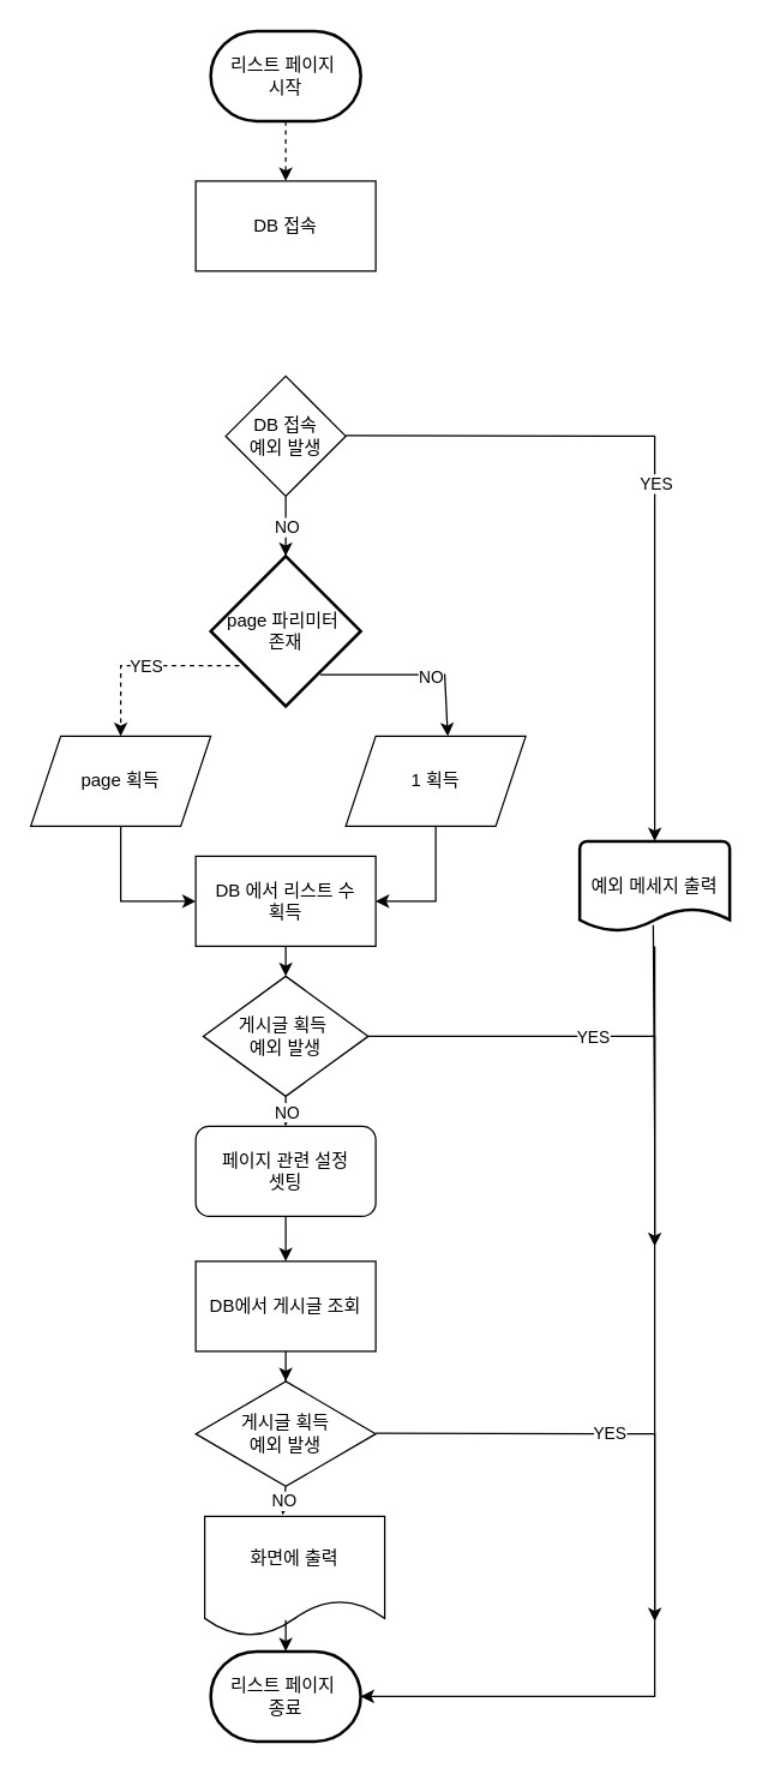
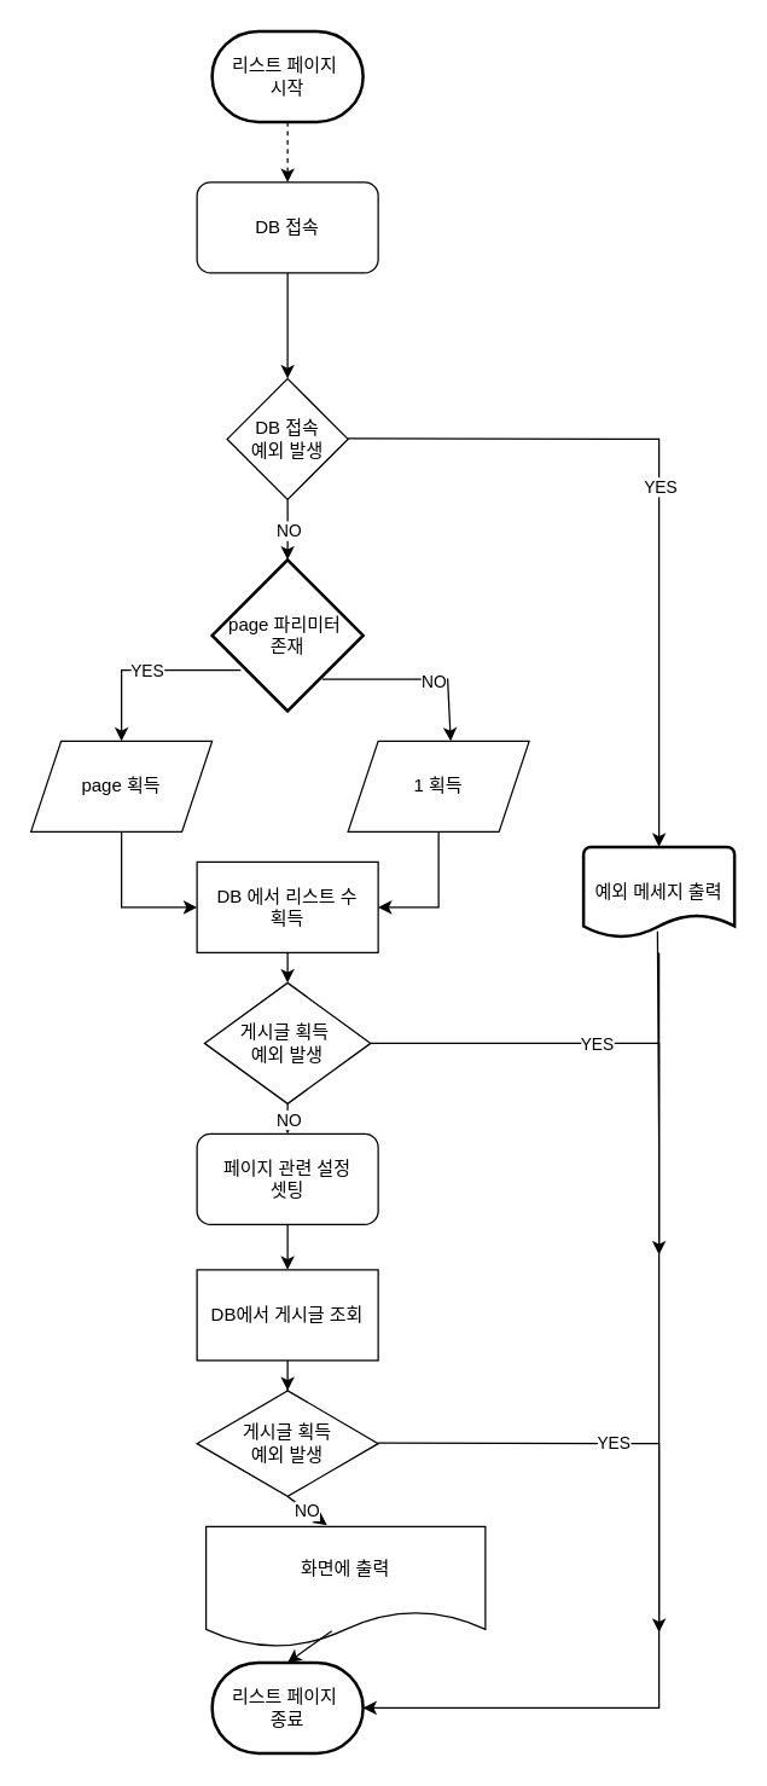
- <mxCell id="3" value="DB 접속" style="rounded=0;whiteSpace=wrap;html=1;" vertex="1" parent="1"><mxGeometry x="130" y="120" width="120" height="60" as="geometry" /></mxCell>
+ <mxCell id="3" value="DB 접속" style="whiteSpace=wrap;html=1;rounded=1;" vertex="1" parent="1"><mxGeometry x="130" y="120" width="120" height="60" as="geometry" /></mxCell>
+ <mxCell id="5" value="" style="endArrow=classic;html=1;rounded=0;exitX=0.5;exitY=1;exitDx=0;exitDy=0;entryX=0.5;entryY=0;entryDx=0;entryDy=0;" edge="1" parent="1" source="3" target="4"><mxGeometry width="50" height="50" relative="1" as="geometry"><mxPoint x="196" y="220" as="sourcePoint" /><mxPoint x="266" y="290" as="targetPoint" /><Array as="points" /></mxGeometry></mxCell>
- <mxCell id="15" value="" style="endArrow=classic;html=1;rounded=0;entryX=0.5;entryY=0;entryDx=0;entryDy=0;exitX=0.19;exitY=0.73;exitDx=0;exitDy=0;exitPerimeter=0;dashed=1;" edge="1" parent="1" source="10" target="12"><mxGeometry relative="1" as="geometry"><mxPoint x="136" y="450" as="sourcePoint" /><mxPoint x="140" y="450" as="targetPoint" /><Array as="points"><mxPoint x="80" y="443" /></Array></mxGeometry></mxCell>
+ <mxCell id="15" value="" style="endArrow=classic;html=1;rounded=0;entryX=0.5;entryY=0;entryDx=0;entryDy=0;exitX=0.19;exitY=0.73;exitDx=0;exitDy=0;exitPerimeter=0;" edge="1" parent="1" source="10" target="12"><mxGeometry relative="1" as="geometry"><mxPoint x="136" y="450" as="sourcePoint" /><mxPoint x="140" y="450" as="targetPoint" /><Array as="points"><mxPoint x="80" y="443" /></Array></mxGeometry></mxCell>
- <mxCell id="26" value="화면에 출력" style="shape=document;whiteSpace=wrap;html=1;boundedLbl=1;" vertex="1" parent="1"><mxGeometry x="136" y="1010" width="120" height="80" as="geometry" /></mxCell>
+ <mxCell id="26" value="화면에 출력" style="shape=document;whiteSpace=wrap;html=1;boundedLbl=1;" vertex="1" parent="1"><mxGeometry x="136" y="1010" width="185" height="80" as="geometry" /></mxCell>
